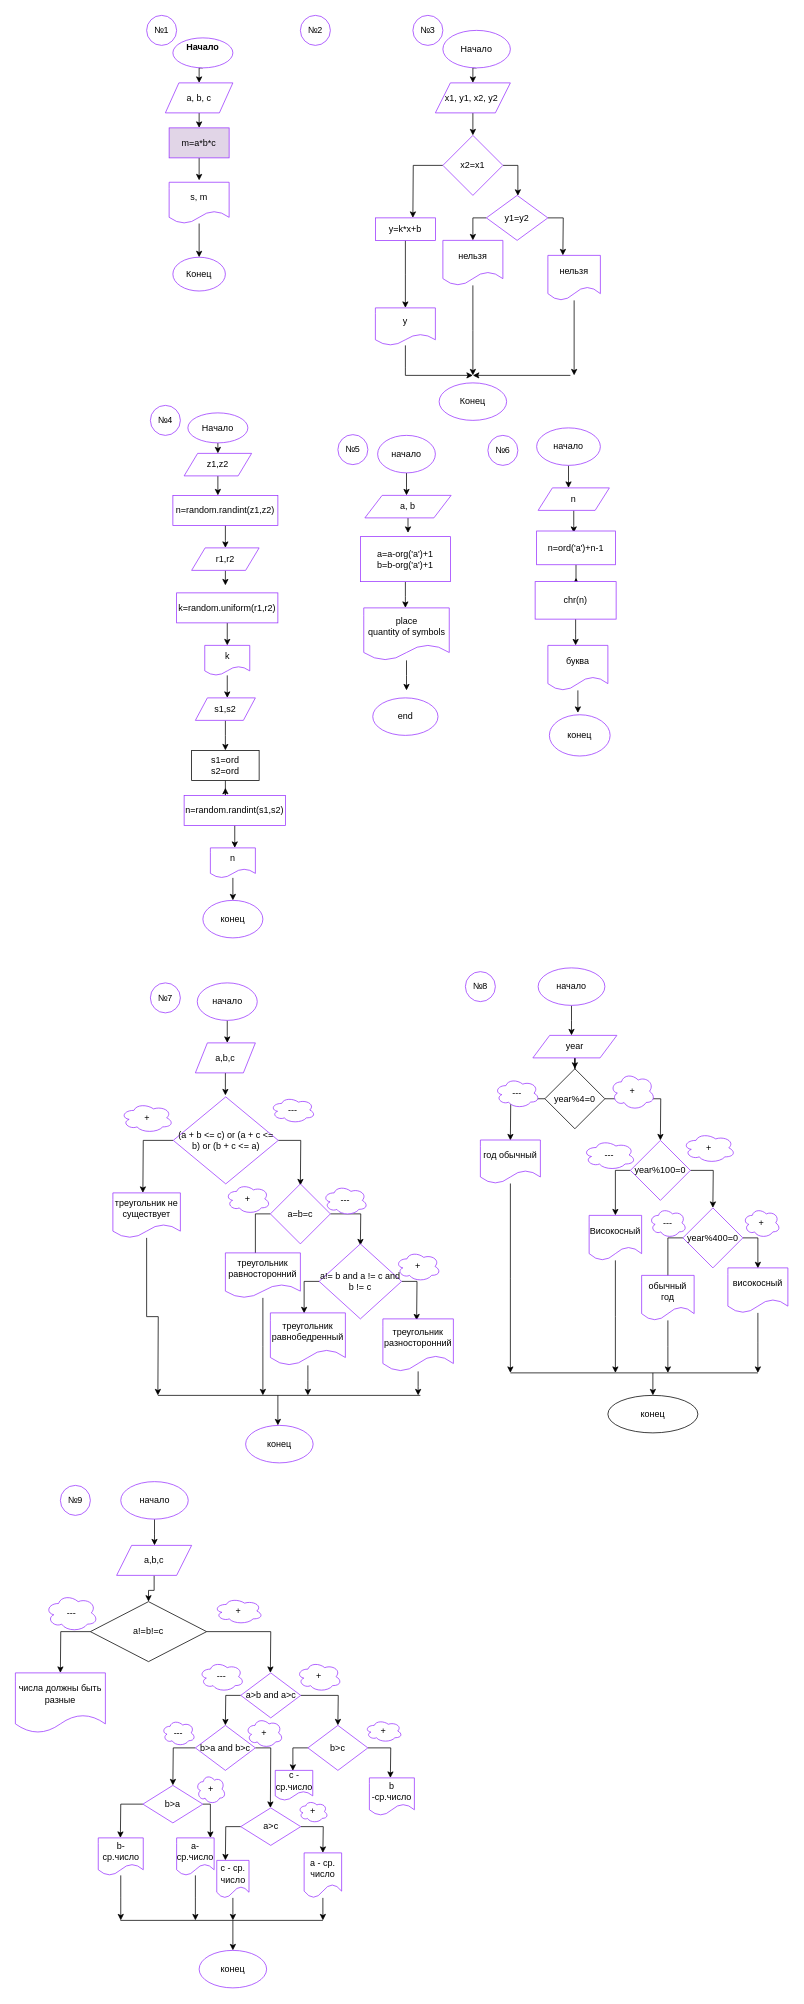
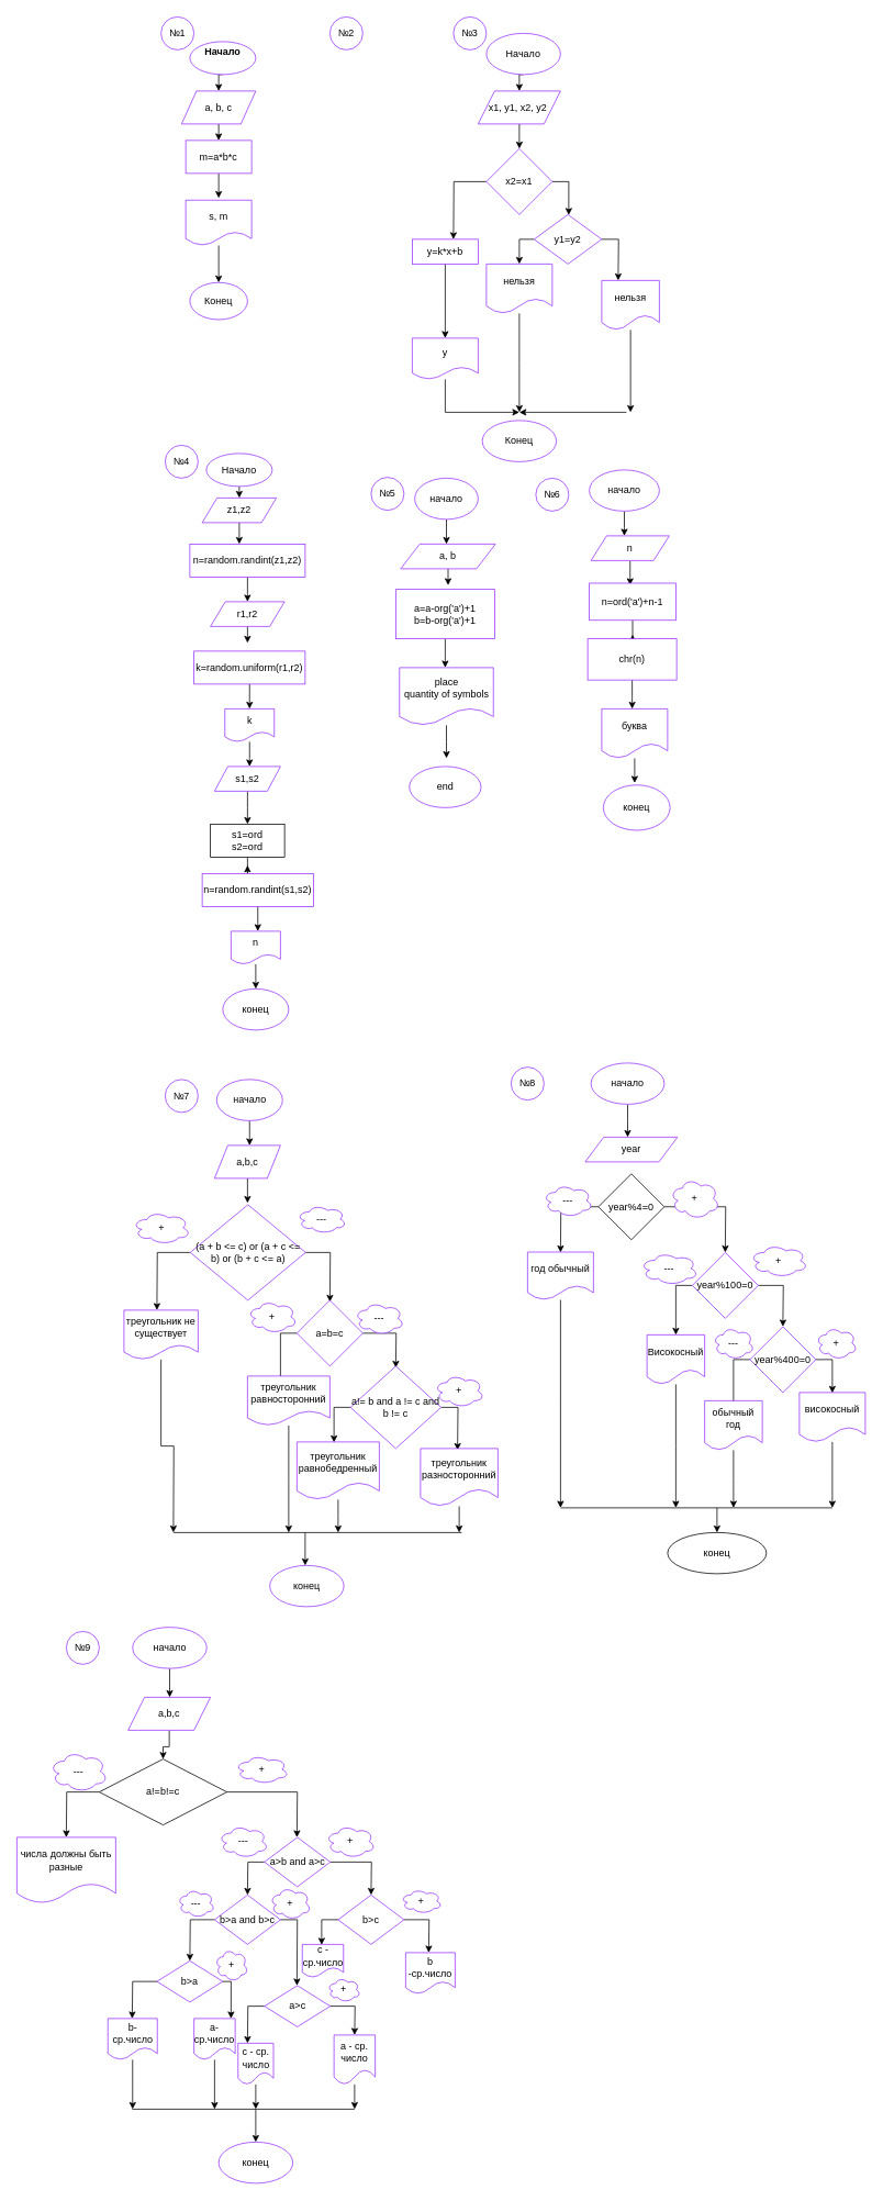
- <mxCell id="7" value="m=a*b*c" style="rounded=0;whiteSpace=wrap;html=1;strokeColor=#9933FF;fillColor=#e1d5e7;" vertex="1" parent="1"><mxGeometry x="225" y="170" width="80" height="40" as="geometry" /></mxCell>
+ <mxCell id="7" value="m=a*b*c" style="rounded=0;whiteSpace=wrap;html=1;strokeColor=#9933FF;" vertex="1" parent="1"><mxGeometry x="225" y="170" width="80" height="40" as="geometry" /></mxCell>
- <mxCell id="111" style="edgeStyle=orthogonalEdgeStyle;rounded=0;orthogonalLoop=1;jettySize=auto;html=1;" edge="1" parent="1" source="112" target="115"><mxGeometry relative="1" as="geometry"><mxPoint x="766" y="1450" as="targetPoint" /></mxGeometry></mxCell>
